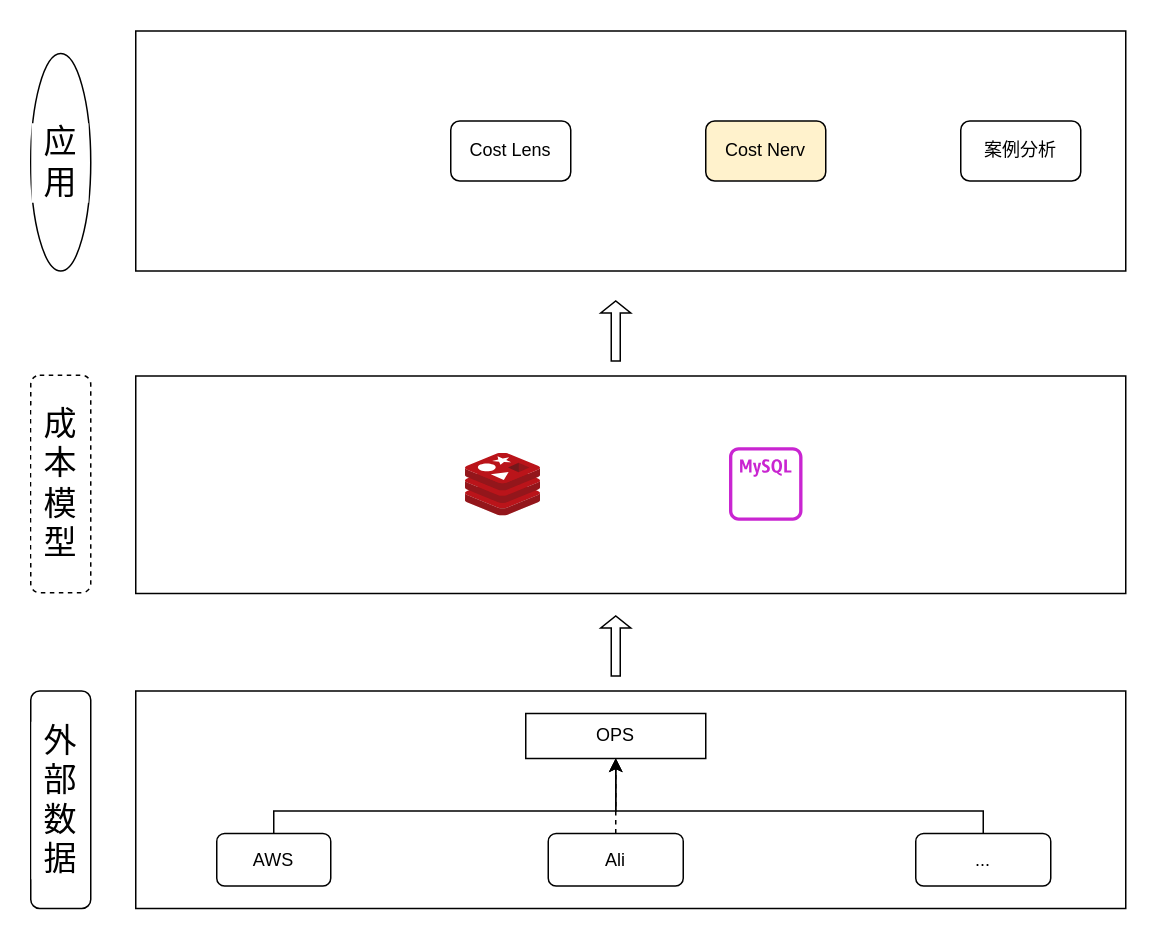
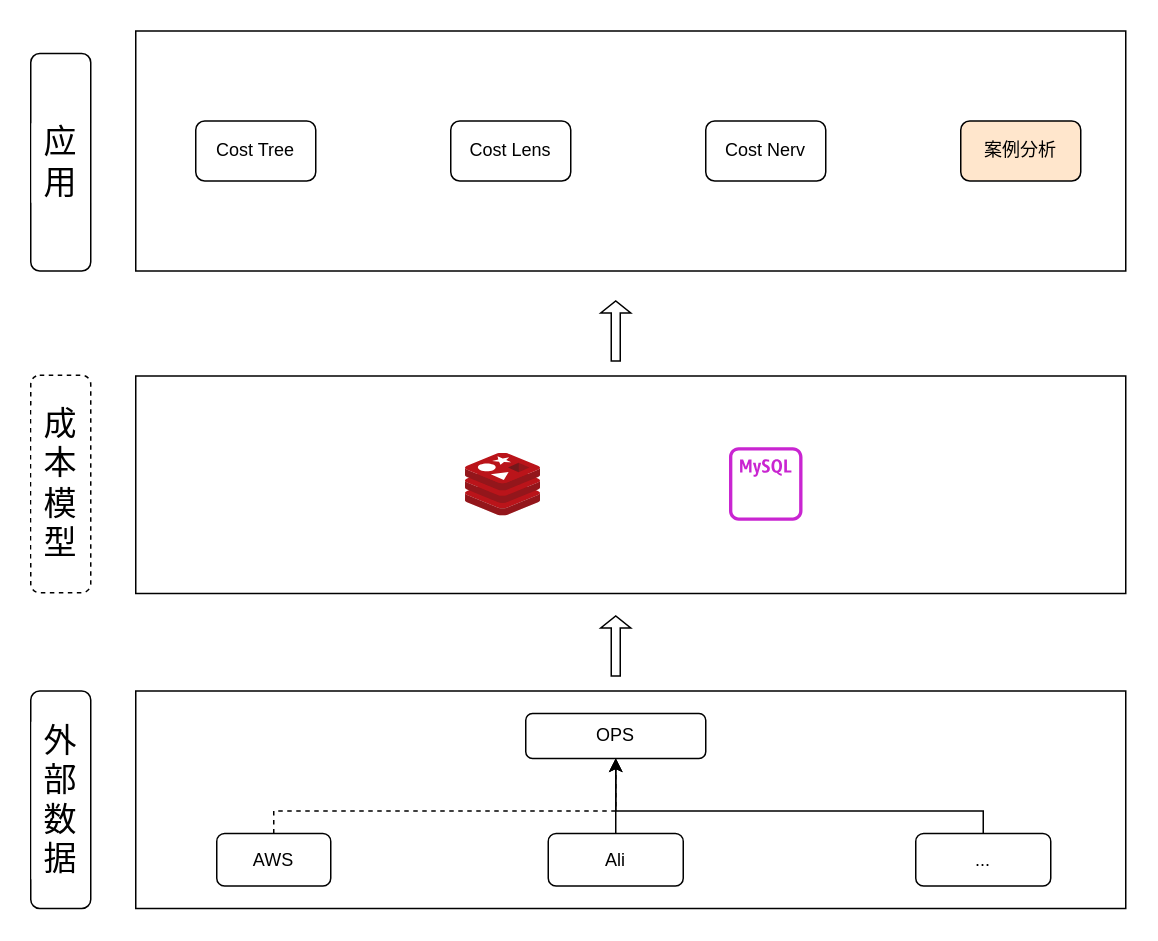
+ <mxCell id="9" value="Cost Tree" style="rounded=1;whiteSpace=wrap;html=1;" vertex="1" parent="1"><mxGeometry x="130" y="80" width="80" height="40" as="geometry" /></mxCell>
- <mxCell id="11" value="Cost Nerv" style="rounded=1;whiteSpace=wrap;html=1;fillColor=#fff2cc;" vertex="1" parent="1"><mxGeometry x="470" y="80" width="80" height="40" as="geometry" /></mxCell>
+ <mxCell id="11" value="Cost Nerv" style="rounded=1;whiteSpace=wrap;html=1;" vertex="1" parent="1"><mxGeometry x="470" y="80" width="80" height="40" as="geometry" /></mxCell>
- <mxCell id="12" value="案例分析" style="rounded=1;whiteSpace=wrap;html=1;" vertex="1" parent="1"><mxGeometry x="640" y="80" width="80" height="40" as="geometry" /></mxCell>
+ <mxCell id="12" value="案例分析" style="rounded=1;whiteSpace=wrap;html=1;fillColor=#ffe6cc;" vertex="1" parent="1"><mxGeometry x="640" y="80" width="80" height="40" as="geometry" /></mxCell>
- <mxCell id="18" value="应用" style="ellipse;verticalAlign=middle;horizontal=1;whiteSpace=wrap;textDirection=ltr;align=center;labelBackgroundColor=default;fontSize=22;fontStyle=0;" vertex="1" parent="1"><mxGeometry x="20" y="35" width="40" height="145" as="geometry" /></mxCell>
+ <mxCell id="18" value="应用" style="rounded=1;verticalAlign=middle;horizontal=1;whiteSpace=wrap;textDirection=ltr;align=center;labelBackgroundColor=default;fontSize=22;fontStyle=0" vertex="1" parent="1"><mxGeometry x="20" y="35" width="40" height="145" as="geometry" /></mxCell>
- <mxCell id="8" value="OPS" style="whiteSpace=wrap;html=1;rounded=0;" vertex="1" parent="1"><mxGeometry x="350" y="475" width="120" height="30" as="geometry" /></mxCell>
+ <mxCell id="8" value="OPS" style="rounded=1;whiteSpace=wrap;html=1;" vertex="1" parent="1"><mxGeometry x="350" y="475" width="120" height="30" as="geometry" /></mxCell>
- <mxCell id="4" style="edgeStyle=orthogonalEdgeStyle;rounded=0;orthogonalLoop=1;jettySize=auto;html=1;entryX=0.5;entryY=1;entryDx=0;entryDy=0;" edge="1" parent="1" source="5" target="8"><mxGeometry relative="1" as="geometry"><Array as="points"><mxPoint x="182" y="540" /><mxPoint x="410" y="540" /></Array></mxGeometry></mxCell>
+ <mxCell id="4" style="edgeStyle=orthogonalEdgeStyle;rounded=0;orthogonalLoop=1;jettySize=auto;html=1;entryX=0.5;entryY=1;entryDx=0;entryDy=0;dashed=1;" edge="1" parent="1" source="5" target="8"><mxGeometry relative="1" as="geometry"><Array as="points"><mxPoint x="182" y="540" /><mxPoint x="410" y="540" /></Array></mxGeometry></mxCell>
- <mxCell id="6" style="edgeStyle=orthogonalEdgeStyle;rounded=0;orthogonalLoop=1;jettySize=auto;html=1;exitX=0.5;exitY=0;exitDx=0;exitDy=0;dashed=1;" edge="1" parent="1" source="7" target="8"><mxGeometry relative="1" as="geometry"><mxPoint x="410" y="510" as="targetPoint" /></mxGeometry></mxCell>
+ <mxCell id="6" style="edgeStyle=orthogonalEdgeStyle;rounded=0;orthogonalLoop=1;jettySize=auto;html=1;exitX=0.5;exitY=0;exitDx=0;exitDy=0;" edge="1" parent="1" source="7" target="8"><mxGeometry relative="1" as="geometry"><mxPoint x="410" y="510" as="targetPoint" /></mxGeometry></mxCell>
